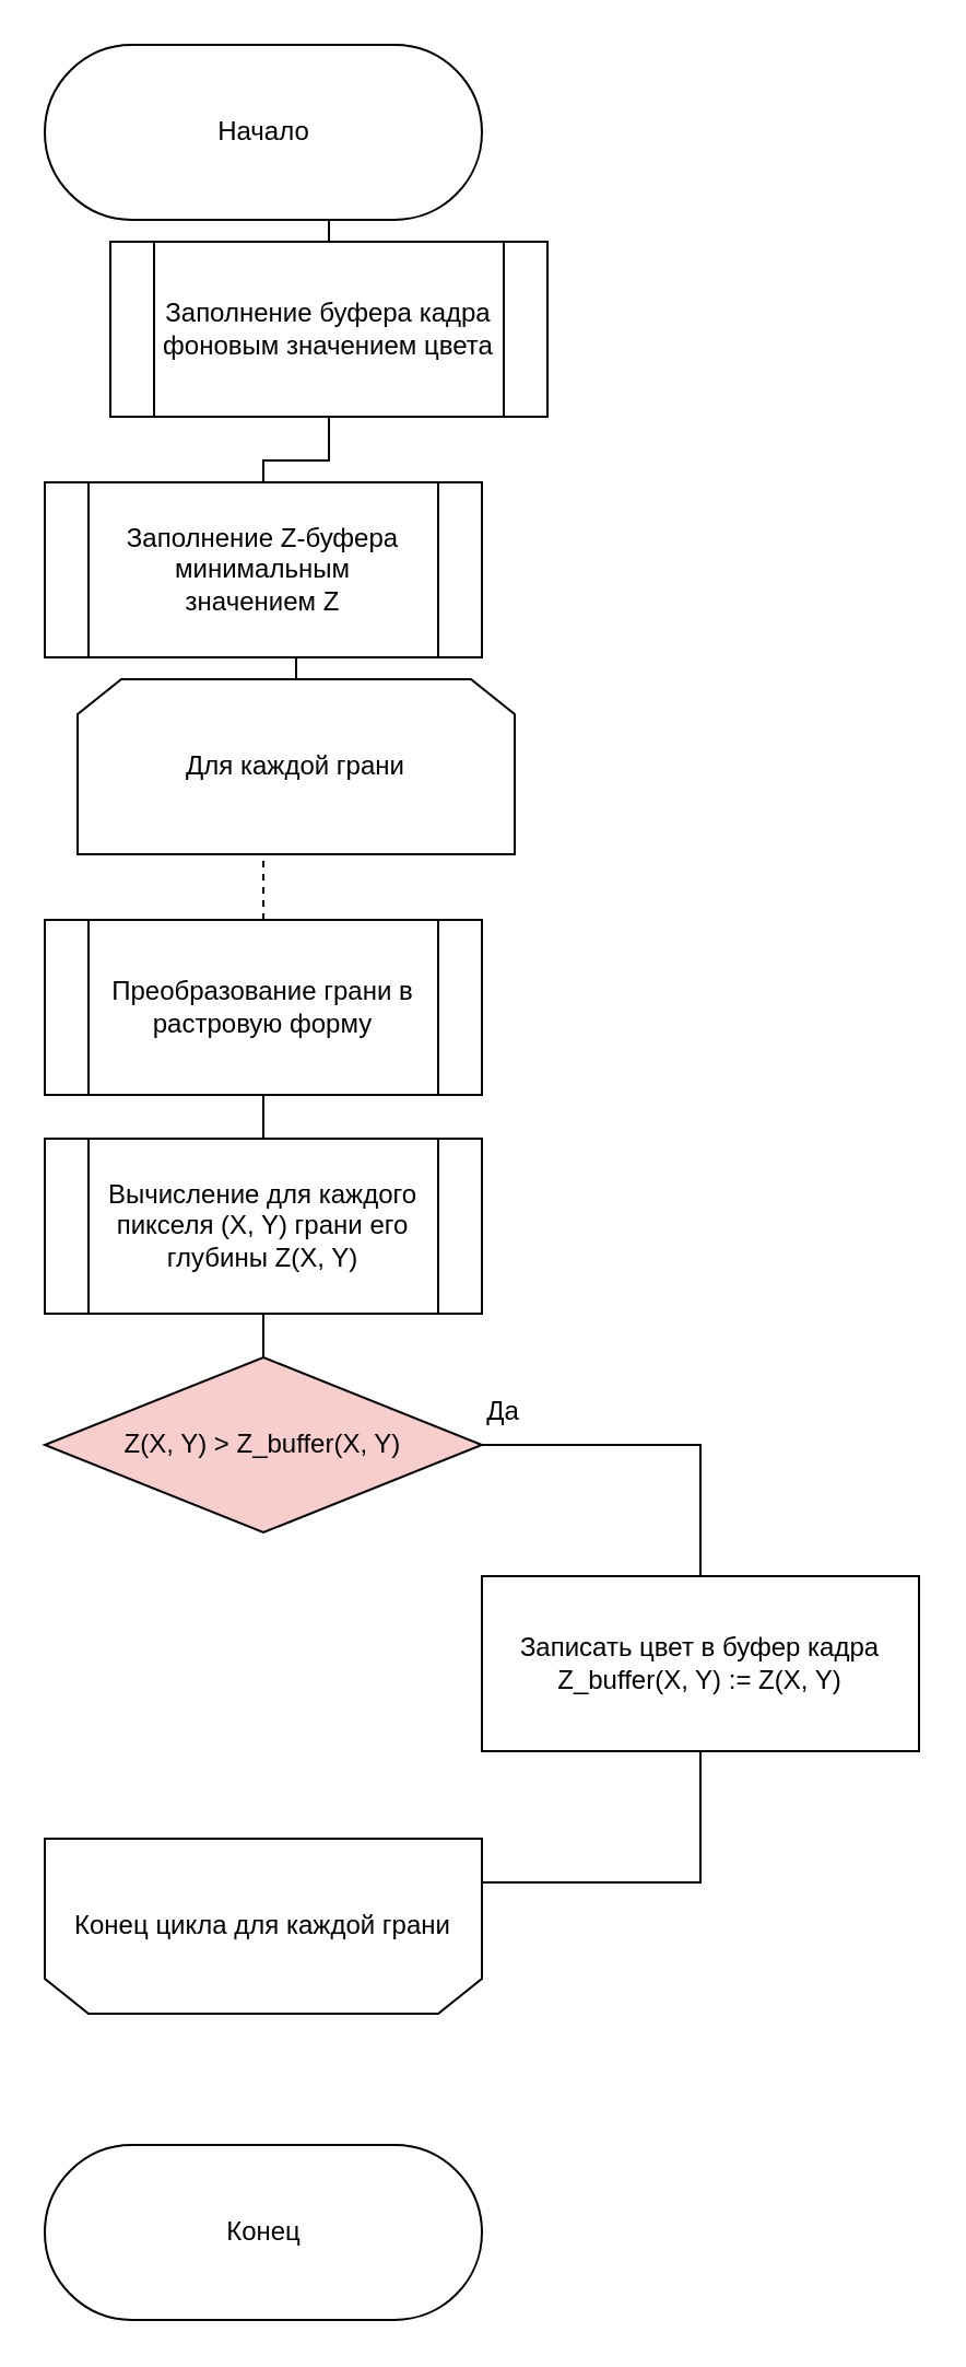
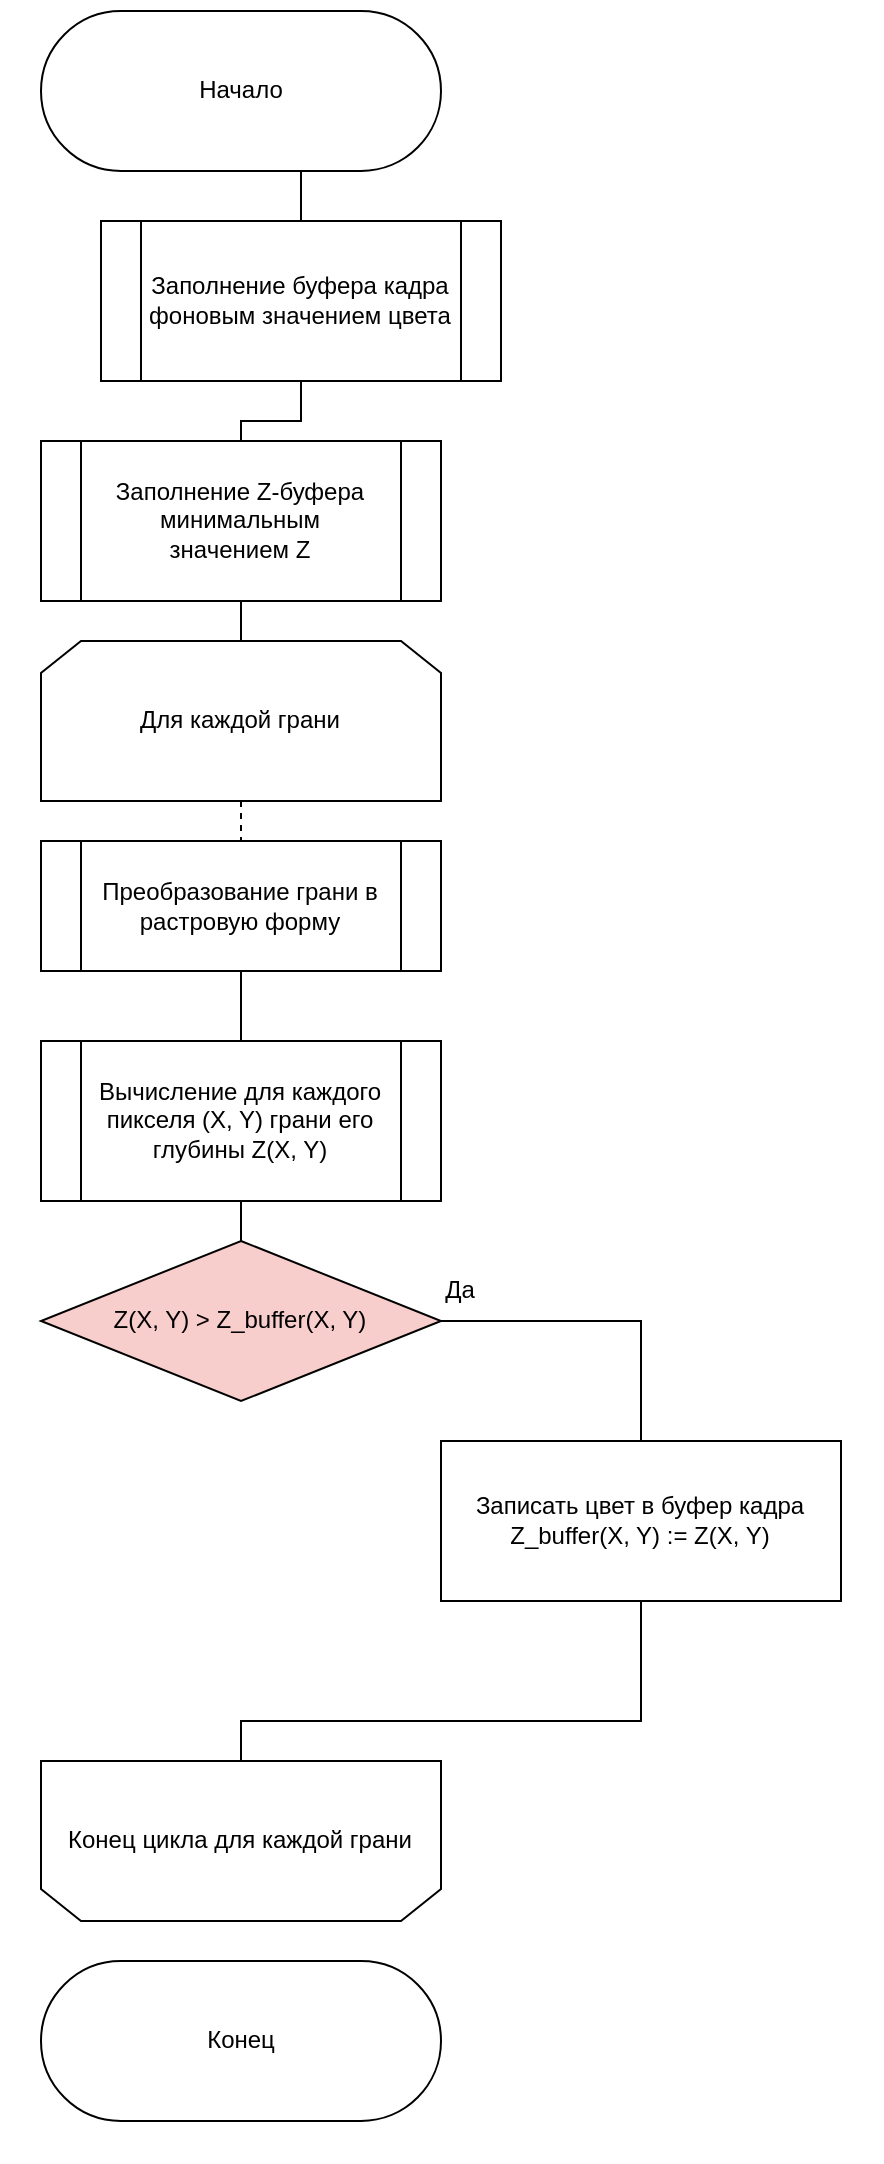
- <mxCell id="3" value="&lt;font style=&quot;font-size: 12px;&quot;&gt;Начало&lt;/font&gt;" style="html=1;dashed=0;whitespace=wrap;shape=mxgraph.dfd.start;fontSize=12;" vertex="1" parent="1"><mxGeometry x="20" y="20" width="200" height="80" as="geometry" /></mxCell>
+ <mxCell id="3" value="&lt;font style=&quot;font-size: 12px;&quot;&gt;Начало&lt;/font&gt;" style="html=1;dashed=0;whitespace=wrap;shape=mxgraph.dfd.start;fontSize=12;" vertex="1" parent="1"><mxGeometry x="20" y="5" width="200" height="80" as="geometry" /></mxCell>
- <mxCell id="10" value="Для каждой грани" style="shape=loopLimit;whiteSpace=wrap;html=1;strokeWidth=1;fontSize=12;" vertex="1" parent="1"><mxGeometry x="35" y="310" width="200" height="80" as="geometry" /></mxCell>
+ <mxCell id="10" value="Для каждой грани" style="shape=loopLimit;whiteSpace=wrap;html=1;strokeWidth=1;fontSize=12;" vertex="1" parent="1"><mxGeometry x="20" y="320" width="200" height="80" as="geometry" /></mxCell>
- <mxCell id="12" value="Преобразование грани в растровую форму" style="shape=process;whiteSpace=wrap;html=1;backgroundOutline=1;" vertex="1" parent="1"><mxGeometry x="20" y="420" width="200" height="80" as="geometry" /></mxCell>
+ <mxCell id="12" value="Преобразование грани в растровую форму" style="shape=process;whiteSpace=wrap;html=1;backgroundOutline=1;" vertex="1" parent="1"><mxGeometry x="20" y="420" width="200" height="65" as="geometry" /></mxCell>
- <mxCell id="20" value="Конец цикла для каждой грани" style="shape=loopLimit;whiteSpace=wrap;html=1;strokeWidth=1;fontSize=12;direction=west;" vertex="1" parent="1"><mxGeometry x="20" y="840" width="200" height="80" as="geometry" /></mxCell>
+ <mxCell id="20" value="Конец цикла для каждой грани" style="shape=loopLimit;whiteSpace=wrap;html=1;strokeWidth=1;fontSize=12;direction=west;" vertex="1" parent="1"><mxGeometry x="20" y="880" width="200" height="80" as="geometry" /></mxCell>
